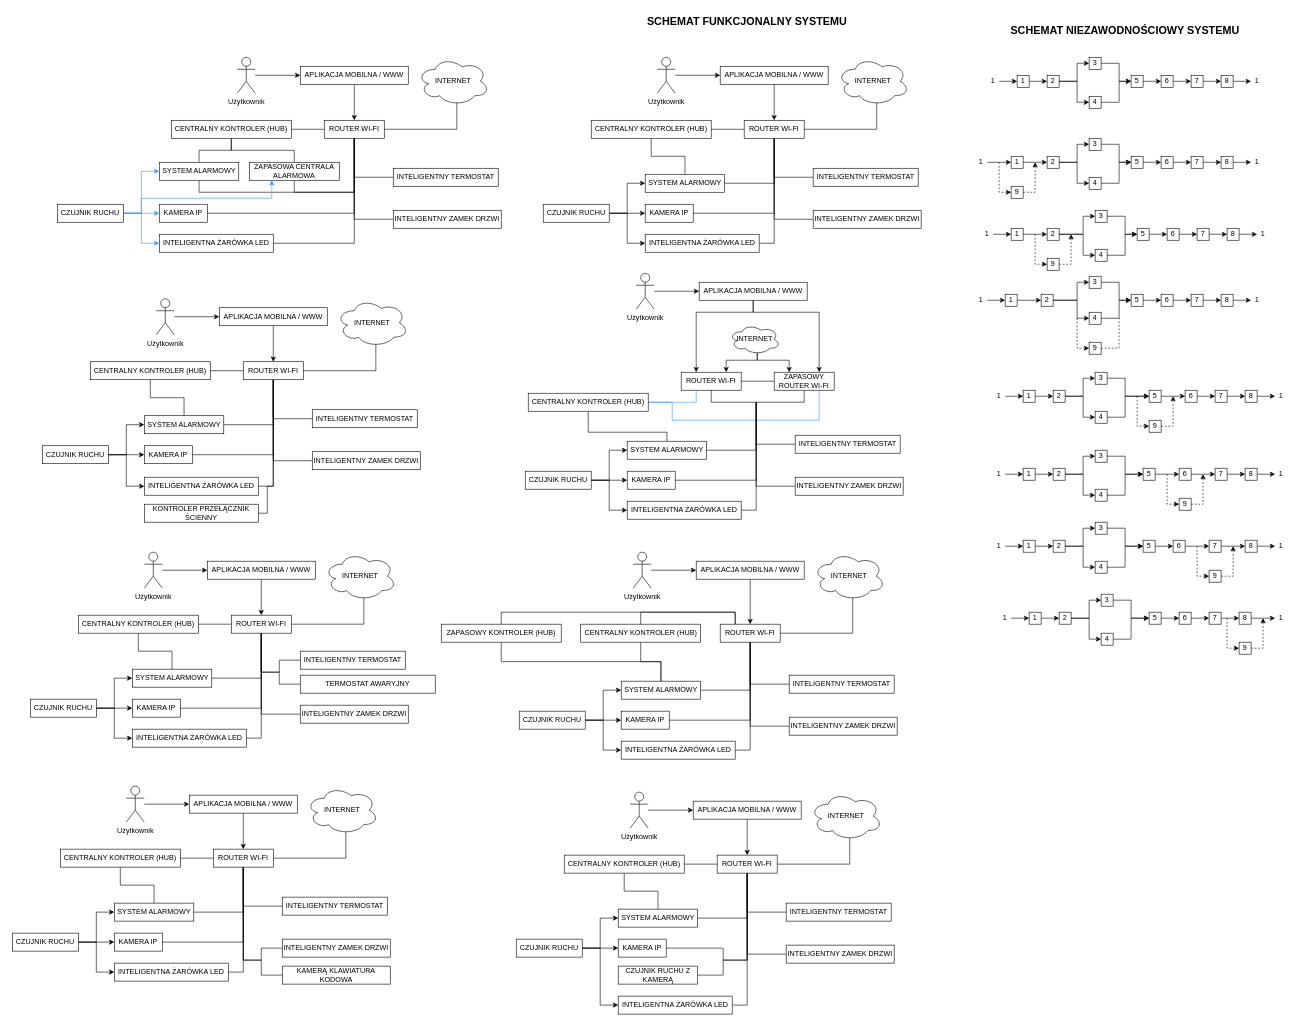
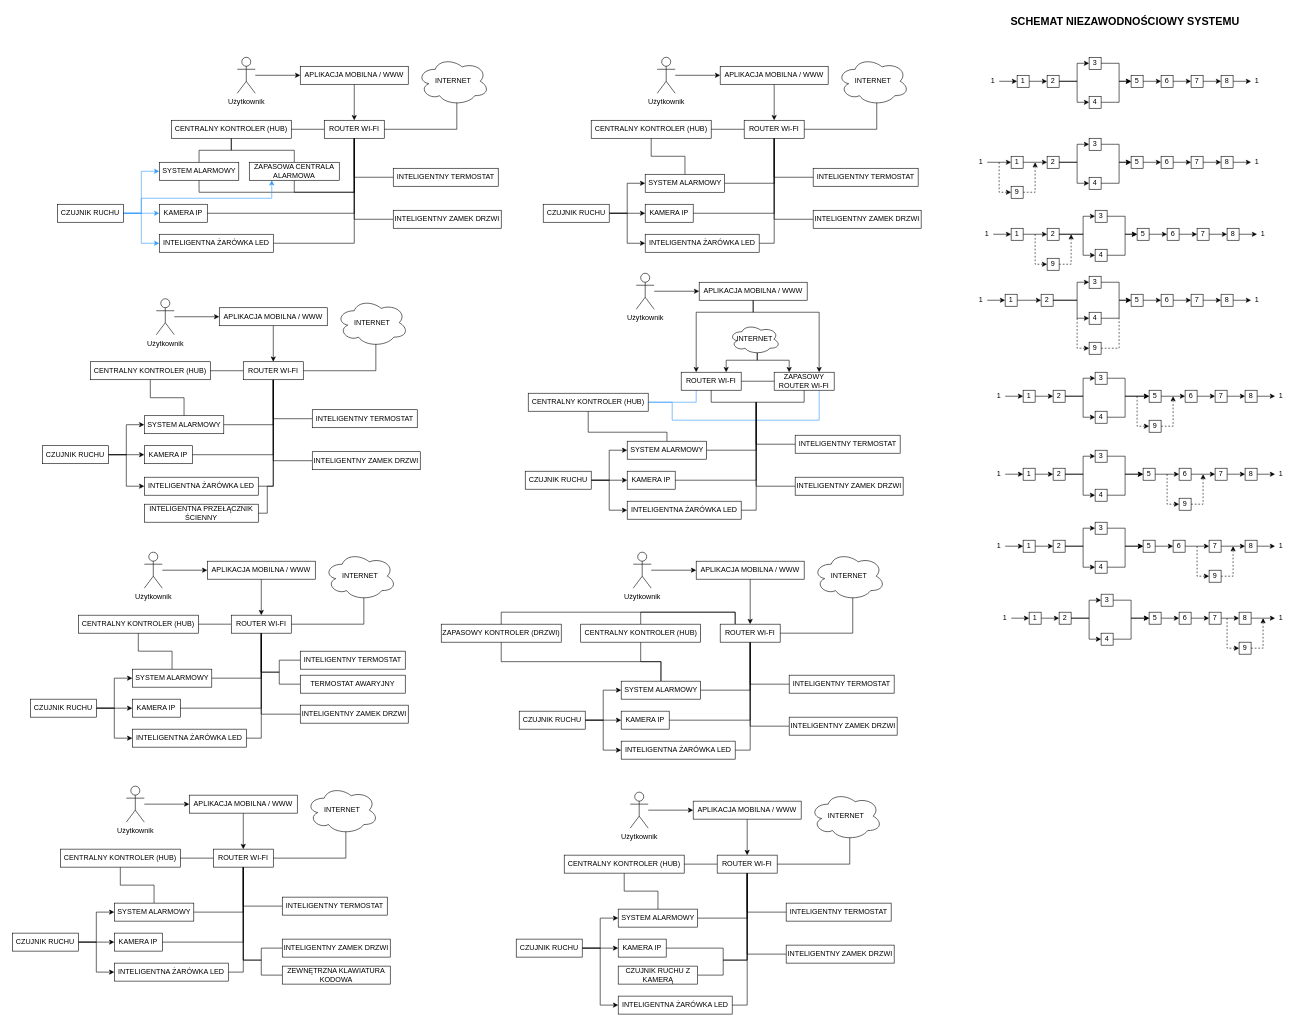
- <mxCell id="26" value="&lt;font style=&quot;font-size: 18px;&quot;&gt;&lt;b&gt;SCHEMAT FUNKCJONALNY SYSTEMU&lt;/b&gt;&lt;/font&gt;" style="text;html=1;whiteSpace=wrap;strokeColor=none;fillColor=none;align=center;verticalAlign=middle;rounded=0;" parent="1" vertex="1"><mxGeometry x="1065" y="20" width="360" height="30" as="geometry" /></mxCell>
- <mxCell id="27" value="&lt;font style=&quot;font-size: 18px;&quot;&gt;&lt;b&gt;SCHEMAT NIEZAWODNOŚCIOWY SYSTEMU&lt;/b&gt;&lt;/font&gt;" style="text;html=1;whiteSpace=wrap;strokeColor=none;fillColor=none;align=center;verticalAlign=middle;rounded=0;" parent="1" vertex="1"><mxGeometry x="1665" y="35" width="420" height="30" as="geometry" /></mxCell>
+ <mxCell id="27" value="&lt;font style=&quot;font-size: 18px;&quot;&gt;&lt;b&gt;SCHEMAT NIEZAWODNOŚCIOWY SYSTEMU&lt;/b&gt;&lt;/font&gt;" style="text;html=1;whiteSpace=wrap;strokeColor=none;fillColor=none;align=center;verticalAlign=middle;rounded=0;" parent="1" vertex="1"><mxGeometry x="1665" y="20" width="420" height="30" as="geometry" /></mxCell>
- <mxCell id="345" value="&lt;div&gt;KONTROLER PRZEŁĄCZNIK ŚCIENNY&lt;/div&gt;" style="rounded=0;whiteSpace=wrap;html=1;" vertex="1" parent="1"><mxGeometry x="240" y="840" width="190" height="30" as="geometry" /></mxCell>
+ <mxCell id="345" value="&lt;div&gt;INTELIGENTNA PRZEŁĄCZNIK ŚCIENNY&lt;/div&gt;" style="rounded=0;whiteSpace=wrap;html=1;" vertex="1" parent="1"><mxGeometry x="240" y="840" width="190" height="30" as="geometry" /></mxCell>
- <mxCell id="242" value="&lt;div&gt;ZAPASOWY KONTROLER (HUB)&lt;/div&gt;" style="rounded=0;whiteSpace=wrap;html=1;" vertex="1" parent="1"><mxGeometry x="735" y="1040" width="200" height="30" as="geometry" /></mxCell>
+ <mxCell id="242" value="&lt;div&gt;ZAPASOWY KONTROLER (DRZWI)&lt;/div&gt;" style="rounded=0;whiteSpace=wrap;html=1;" vertex="1" parent="1"><mxGeometry x="735" y="1040" width="200" height="30" as="geometry" /></mxCell>
- <mxCell id="371" value="&lt;div&gt;TERMOSTAT AWARYJNY&lt;/div&gt;" style="rounded=0;whiteSpace=wrap;html=1;" vertex="1" parent="1"><mxGeometry x="500" y="1125" width="225" height="30" as="geometry" /></mxCell>
+ <mxCell id="371" value="&lt;div&gt;TERMOSTAT AWARYJNY&lt;/div&gt;" style="rounded=0;whiteSpace=wrap;html=1;" vertex="1" parent="1"><mxGeometry x="500" y="1125" width="175" height="30" as="geometry" /></mxCell>
- <mxCell id="397" value="KAMERĄ KLAWIATURA KODOWA" style="rounded=0;whiteSpace=wrap;html=1;" vertex="1" parent="1"><mxGeometry x="470" y="1610" width="180" height="30" as="geometry" /></mxCell>
+ <mxCell id="397" value="ZEWNĘTRZNA KLAWIATURA KODOWA" style="rounded=0;whiteSpace=wrap;html=1;" vertex="1" parent="1"><mxGeometry x="470" y="1610" width="180" height="30" as="geometry" /></mxCell>
